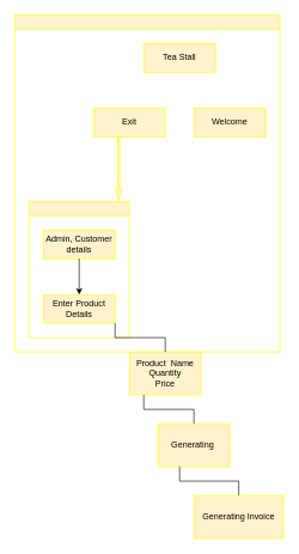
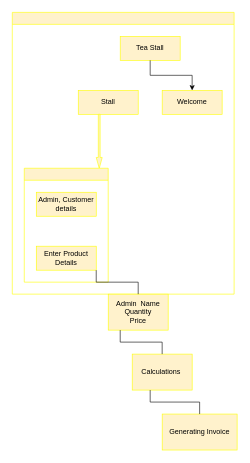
+ <mxCell id="5" value="" style="edgeStyle=elbowEdgeStyle;elbow=vertical;html=1;rounded=0;" edge="1" parent="2" source="3" target="4"><mxGeometry relative="1" as="geometry" /></mxCell>
- <mxCell id="6" value="Exit" style="whiteSpace=wrap;html=1;rounded=0;strokeColor=#FFFF00;fillColor=#FFF2CC;gradientColor=none;" vertex="1" parent="2"><mxGeometry x="110" y="130" width="100" height="40" as="geometry" /></mxCell>
+ <mxCell id="6" value="Stall" style="whiteSpace=wrap;html=1;rounded=0;strokeColor=#FFFF00;fillColor=#FFF2CC;gradientColor=none;" vertex="1" parent="2"><mxGeometry x="110" y="130" width="100" height="40" as="geometry" /></mxCell>
- <mxCell id="11" value="" style="edgeStyle=elbowEdgeStyle;elbow=vertical;html=1;rounded=0;" edge="1" parent="8" source="9" target="10"><mxGeometry relative="1" as="geometry" /></mxCell>
- <mxCell id="12" value="Product&amp;nbsp; Name&lt;br&gt;Quantity&lt;br&gt;Price" style="whiteSpace=wrap;html=1;align=center;verticalAlign=middle;treeFolding=1;treeMoving=1;newEdgeStyle={&quot;edgeStyle&quot;:&quot;elbowEdgeStyle&quot;,&quot;startArrow&quot;:&quot;none&quot;,&quot;endArrow&quot;:&quot;none&quot;};rounded=0;strokeColor=#FFFF00;fillColor=#FFF2CC;gradientColor=none;" vertex="1" parent="1"><mxGeometry x="180" y="490" width="100" height="60" as="geometry" /></mxCell>
+ <mxCell id="12" value="Admin&amp;nbsp; Name&lt;br&gt;Quantity&lt;br&gt;Price" style="whiteSpace=wrap;html=1;align=center;verticalAlign=middle;treeFolding=1;treeMoving=1;newEdgeStyle={&quot;edgeStyle&quot;:&quot;elbowEdgeStyle&quot;,&quot;startArrow&quot;:&quot;none&quot;,&quot;endArrow&quot;:&quot;none&quot;};rounded=0;strokeColor=#FFFF00;fillColor=#FFF2CC;gradientColor=none;" vertex="1" parent="1"><mxGeometry x="180" y="490" width="100" height="60" as="geometry" /></mxCell>
- <mxCell id="14" value="Generating&amp;nbsp;" style="whiteSpace=wrap;html=1;align=center;verticalAlign=middle;treeFolding=1;treeMoving=1;newEdgeStyle={&quot;edgeStyle&quot;:&quot;elbowEdgeStyle&quot;,&quot;startArrow&quot;:&quot;none&quot;,&quot;endArrow&quot;:&quot;none&quot;};rounded=0;strokeColor=#FFFF00;fillColor=#FFF2CC;gradientColor=none;" vertex="1" parent="1"><mxGeometry x="220" y="590" width="100" height="60" as="geometry" /></mxCell>
+ <mxCell id="14" value="Calculations&amp;nbsp;" style="whiteSpace=wrap;html=1;align=center;verticalAlign=middle;treeFolding=1;treeMoving=1;newEdgeStyle={&quot;edgeStyle&quot;:&quot;elbowEdgeStyle&quot;,&quot;startArrow&quot;:&quot;none&quot;,&quot;endArrow&quot;:&quot;none&quot;};rounded=0;strokeColor=#FFFF00;fillColor=#FFF2CC;gradientColor=none;" vertex="1" parent="1"><mxGeometry x="220" y="590" width="100" height="60" as="geometry" /></mxCell>
